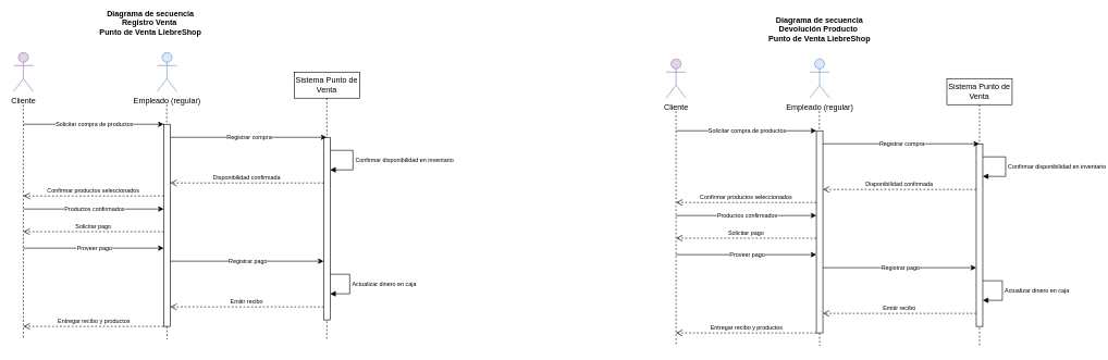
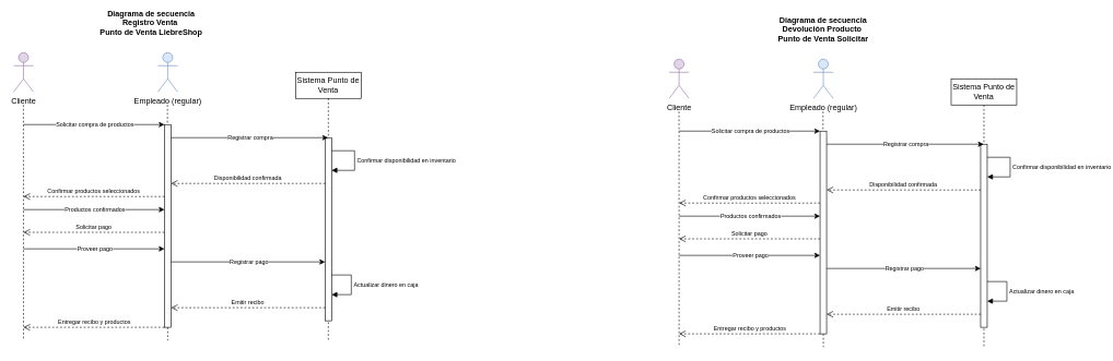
- <mxCell id="53" value="Diagrama de secuencia Devolución Producto&amp;nbsp;&lt;div&gt;Punto de Venta LiebreShop&lt;/div&gt;" style="text;html=1;align=center;verticalAlign=middle;whiteSpace=wrap;rounded=0;fontStyle=1" vertex="1" parent="1"><mxGeometry x="1170" y="30" width="170" height="30" as="geometry" /></mxCell>
+ <mxCell id="53" value="Diagrama de secuencia Devolución Producto&amp;nbsp;&lt;div&gt;Punto de Venta Solicitar&lt;/div&gt;" style="text;html=1;align=center;verticalAlign=middle;whiteSpace=wrap;rounded=0;fontStyle=1" vertex="1" parent="1"><mxGeometry x="1170" y="30" width="170" height="30" as="geometry" /></mxCell>
